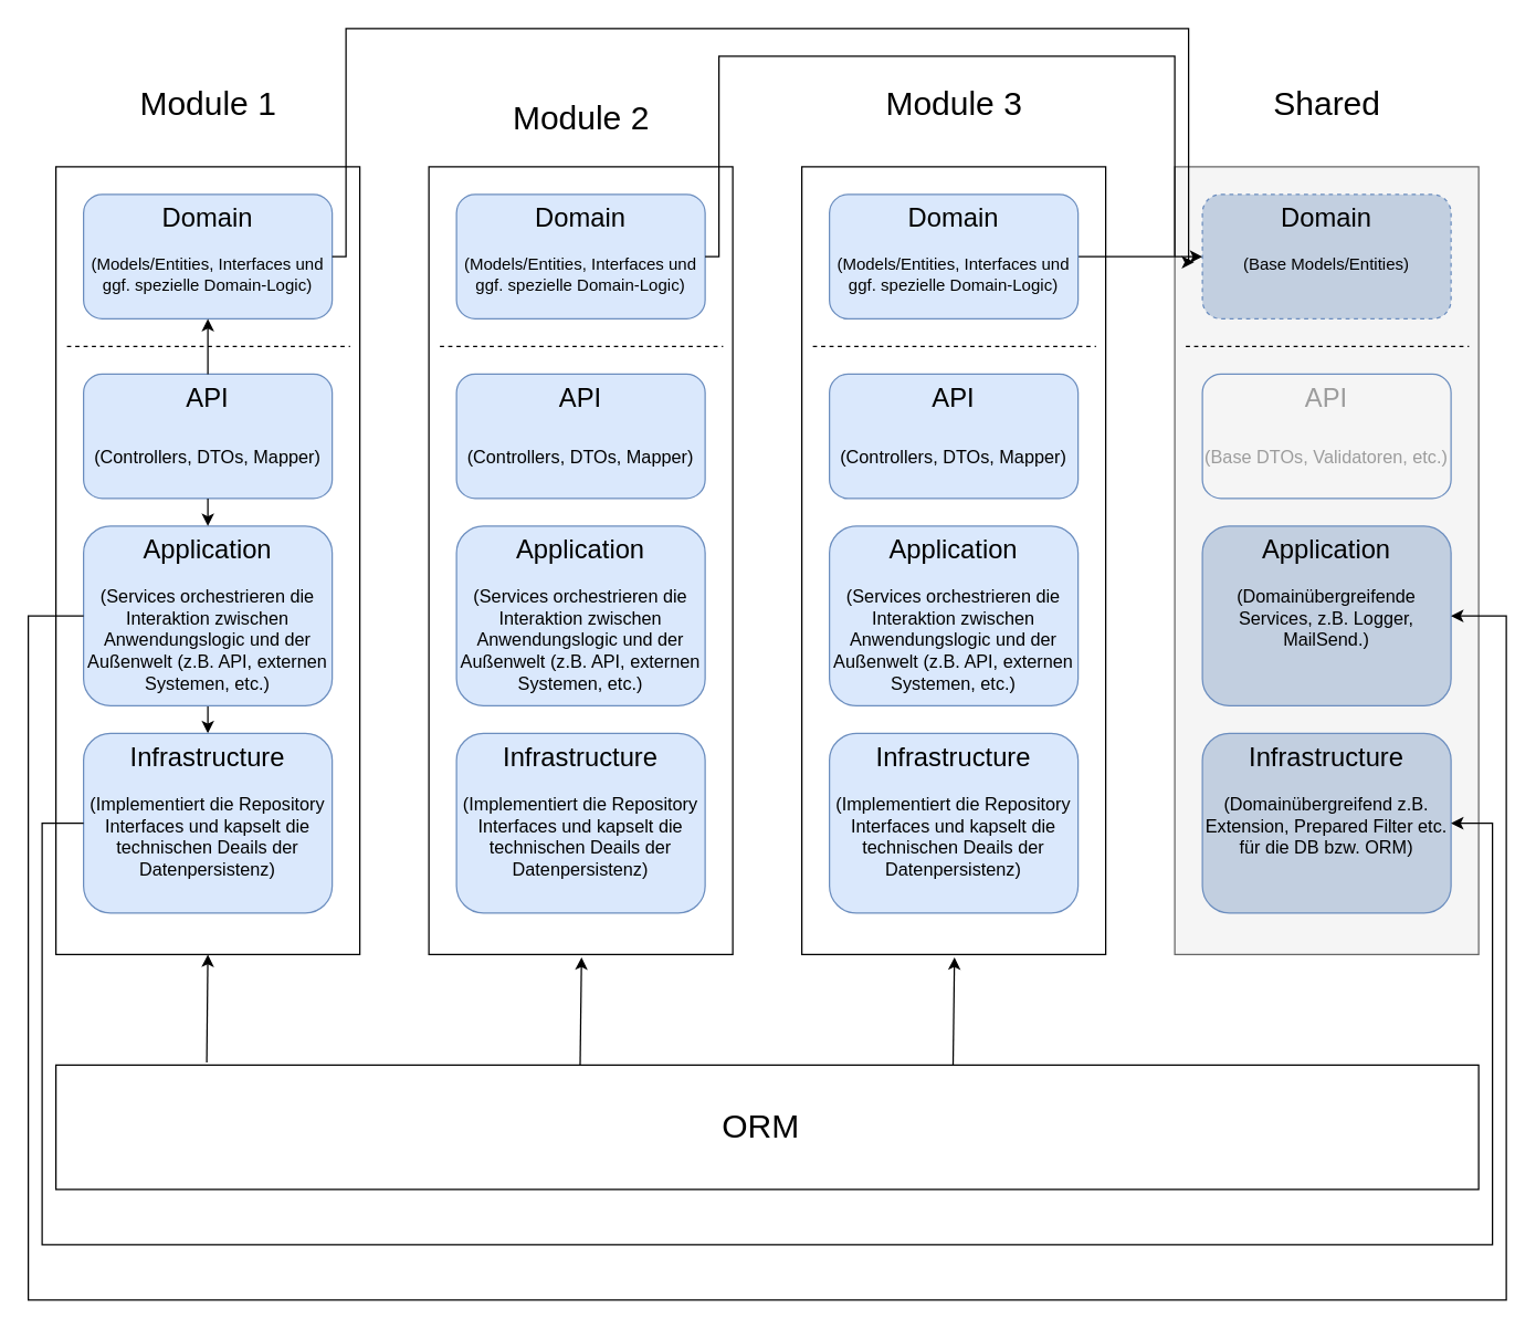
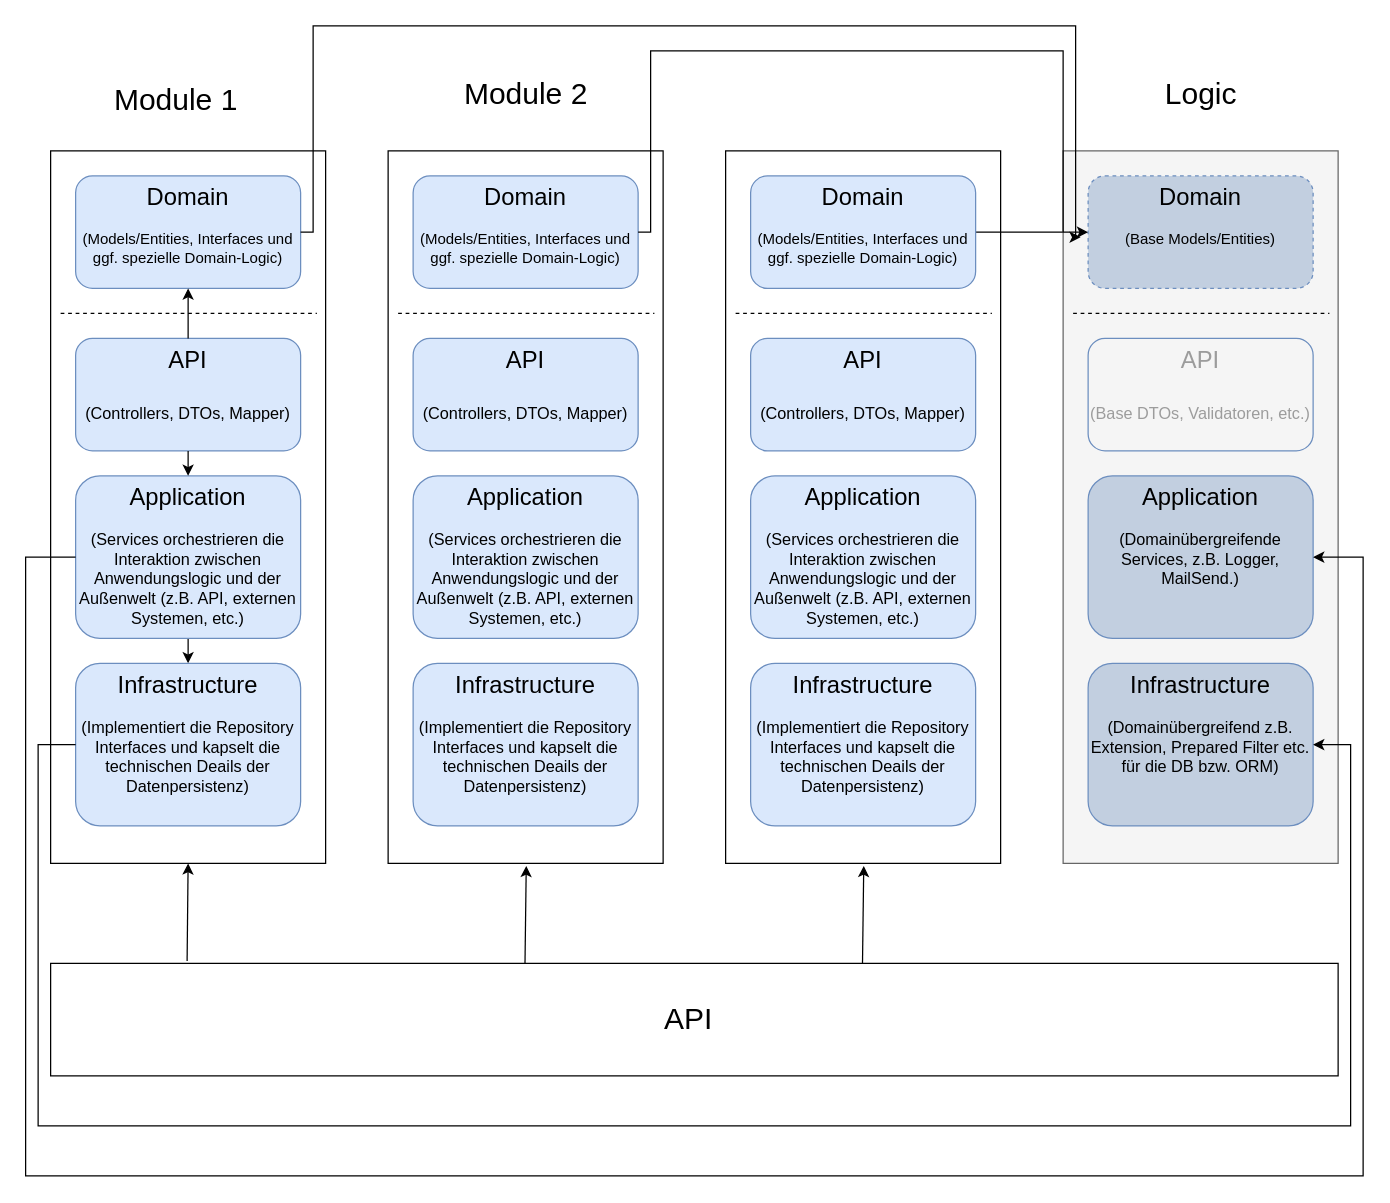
- <mxCell id="6" value="Module 1" style="text;html=1;align=center;verticalAlign=middle;whiteSpace=wrap;rounded=0;fontSize=24;" vertex="1" parent="3"><mxGeometry x="52.5" width="115" height="30" as="geometry" /></mxCell>
+ <mxCell id="6" value="Module 1" style="text;html=1;align=center;verticalAlign=middle;whiteSpace=wrap;rounded=0;fontSize=24;" vertex="1" parent="3"><mxGeometry x="42.5" y="5" width="115" height="30" as="geometry" /></mxCell>
- <mxCell id="26" value="Module 3" style="text;html=1;align=center;verticalAlign=middle;whiteSpace=wrap;rounded=0;fontSize=24;" vertex="1" parent="22"><mxGeometry x="52.5" width="115" height="30" as="geometry" /></mxCell>
- <mxCell id="34" value="Shared" style="text;html=1;align=center;verticalAlign=middle;whiteSpace=wrap;rounded=0;fontSize=24;" vertex="1" parent="31"><mxGeometry x="52.5" width="115" height="30" as="geometry" /></mxCell>
+ <mxCell id="34" value="Logic" style="text;html=1;align=center;verticalAlign=middle;whiteSpace=wrap;rounded=0;fontSize=24;" vertex="1" parent="31"><mxGeometry x="52.5" width="115" height="30" as="geometry" /></mxCell>
- <mxCell id="17" value="Module 2" style="text;html=1;align=center;verticalAlign=middle;whiteSpace=wrap;rounded=0;fontSize=24;" vertex="1" parent="14"><mxGeometry x="52.5" y="10" width="115" height="30" as="geometry" /></mxCell>
+ <mxCell id="17" value="Module 2" style="text;html=1;align=center;verticalAlign=middle;whiteSpace=wrap;rounded=0;fontSize=24;" vertex="1" parent="14"><mxGeometry x="52.5" width="115" height="30" as="geometry" /></mxCell>
- <mxCell id="39" value="ORM" style="text;html=1;align=center;verticalAlign=middle;whiteSpace=wrap;rounded=0;fontSize=24;fontColor=default;" vertex="1" parent="1"><mxGeometry x="493" y="800" width="115" height="30" as="geometry" /></mxCell>
+ <mxCell id="39" value="API" style="text;html=1;align=center;verticalAlign=middle;whiteSpace=wrap;rounded=0;fontSize=24;fontColor=default;" vertex="1" parent="1"><mxGeometry x="493" y="800" width="115" height="30" as="geometry" /></mxCell>
